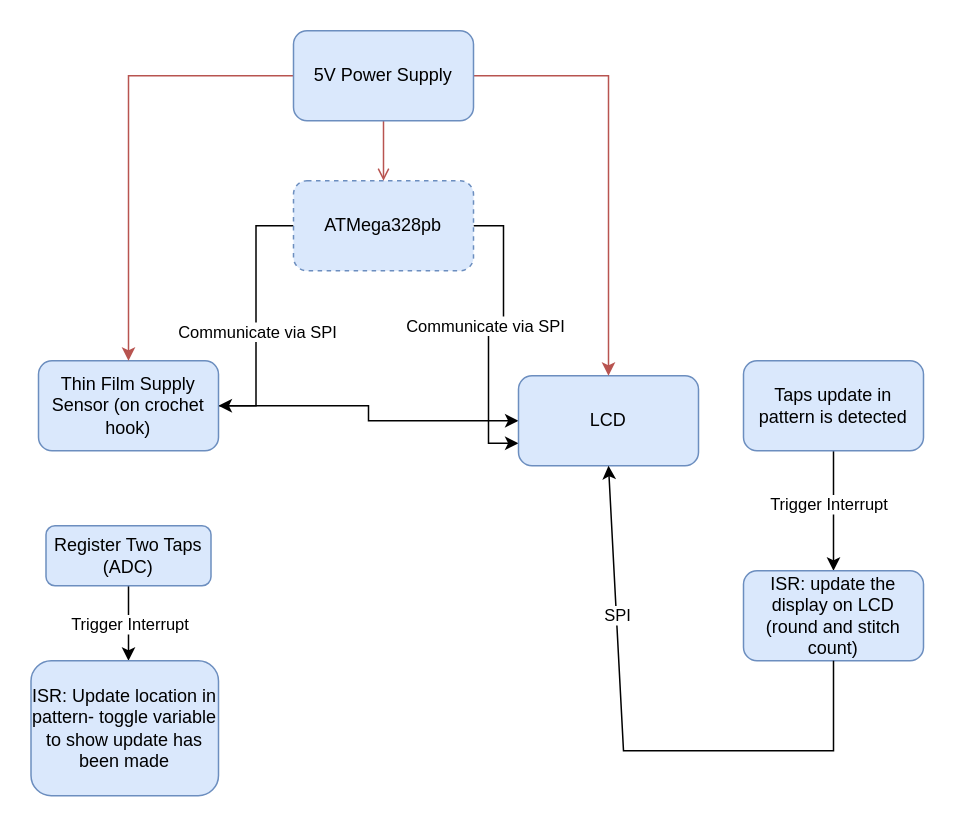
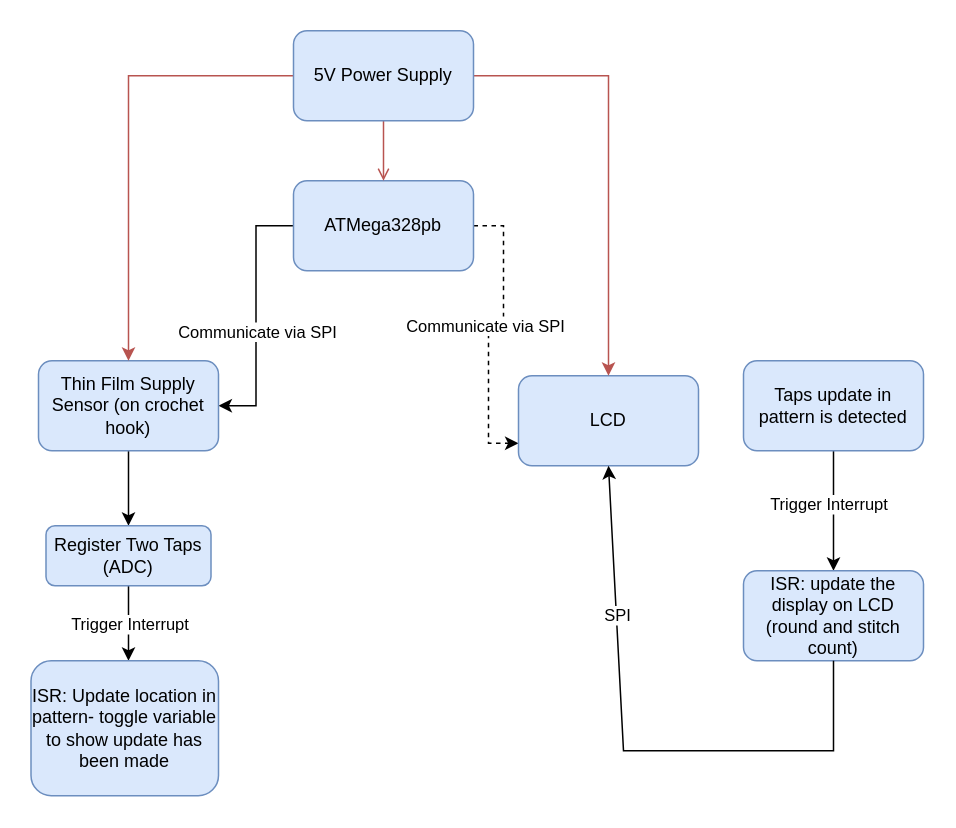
- <mxCell id="6" value="ATMega328pb" style="rounded=1;whiteSpace=wrap;html=1;fillColor=#dae8fc;strokeColor=#6c8ebf;dashed=1;" vertex="1" parent="1"><mxGeometry x="195" y="120" width="120" height="60" as="geometry" /></mxCell>
+ <mxCell id="6" value="ATMega328pb" style="rounded=1;whiteSpace=wrap;html=1;fillColor=#dae8fc;strokeColor=#6c8ebf;" vertex="1" parent="1"><mxGeometry x="195" y="120" width="120" height="60" as="geometry" /></mxCell>
- <mxCell id="4" style="edgeStyle=orthogonalEdgeStyle;rounded=0;orthogonalLoop=1;jettySize=auto;html=1;entryX=0;entryY=0.75;entryDx=0;entryDy=0;" edge="1" parent="1" source="6" target="9"><mxGeometry relative="1" as="geometry" /></mxCell>
+ <mxCell id="4" style="edgeStyle=orthogonalEdgeStyle;rounded=0;orthogonalLoop=1;jettySize=auto;html=1;entryX=0;entryY=0.75;entryDx=0;entryDy=0;dashed=1;" edge="1" parent="1" source="6" target="9"><mxGeometry relative="1" as="geometry" /></mxCell>
- <mxCell id="7" style="edgeStyle=orthogonalEdgeStyle;rounded=0;orthogonalLoop=1;jettySize=auto;html=1;" edge="1" parent="1" source="8" target="9"><mxGeometry relative="1" as="geometry" /></mxCell>
+ <mxCell id="7" style="edgeStyle=orthogonalEdgeStyle;rounded=0;orthogonalLoop=1;jettySize=auto;html=1;entryX=0.5;entryY=0;entryDx=0;entryDy=0;" edge="1" parent="1" source="8" target="16"><mxGeometry relative="1" as="geometry" /></mxCell>
